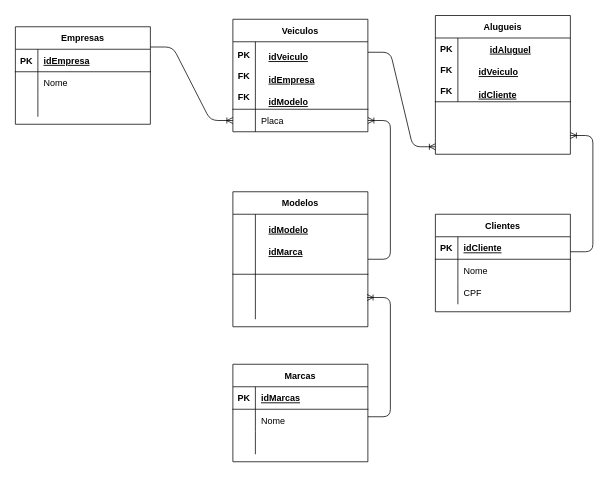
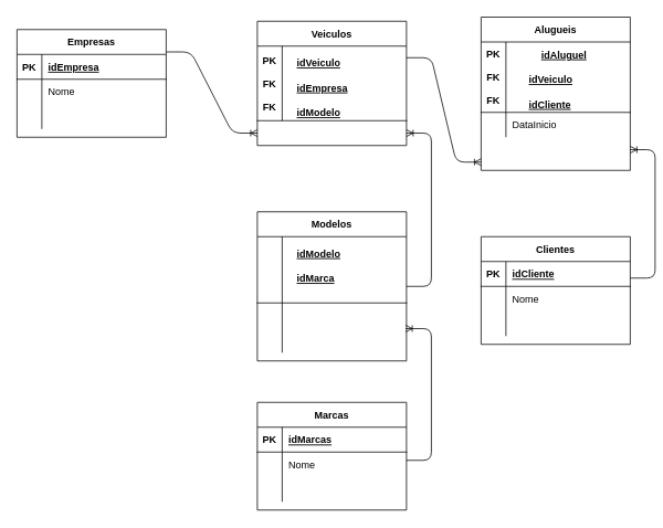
+ <mxCell id="28" value="DataInicio" style="shape=partialRectangle;connectable=0;fillColor=none;top=0;left=0;bottom=0;right=0;align=left;spacingLeft=6;overflow=hidden;" vertex="1" parent="26"><mxGeometry x="30" width="150" height="30" as="geometry" /></mxCell>
- <mxCell id="18" value="Placa" style="shape=partialRectangle;connectable=0;fillColor=none;top=0;left=0;bottom=0;right=0;align=left;spacingLeft=6;overflow=hidden;" vertex="1" parent="16"><mxGeometry x="30" width="150" height="30" as="geometry" /></mxCell>
- <mxCell id="44" value="CPF" style="shape=partialRectangle;connectable=0;fillColor=none;top=0;left=0;bottom=0;right=0;align=left;spacingLeft=6;overflow=hidden;" vertex="1" parent="1"><mxGeometry x="610" y="375" width="150" height="30" as="geometry" /></mxCell>
